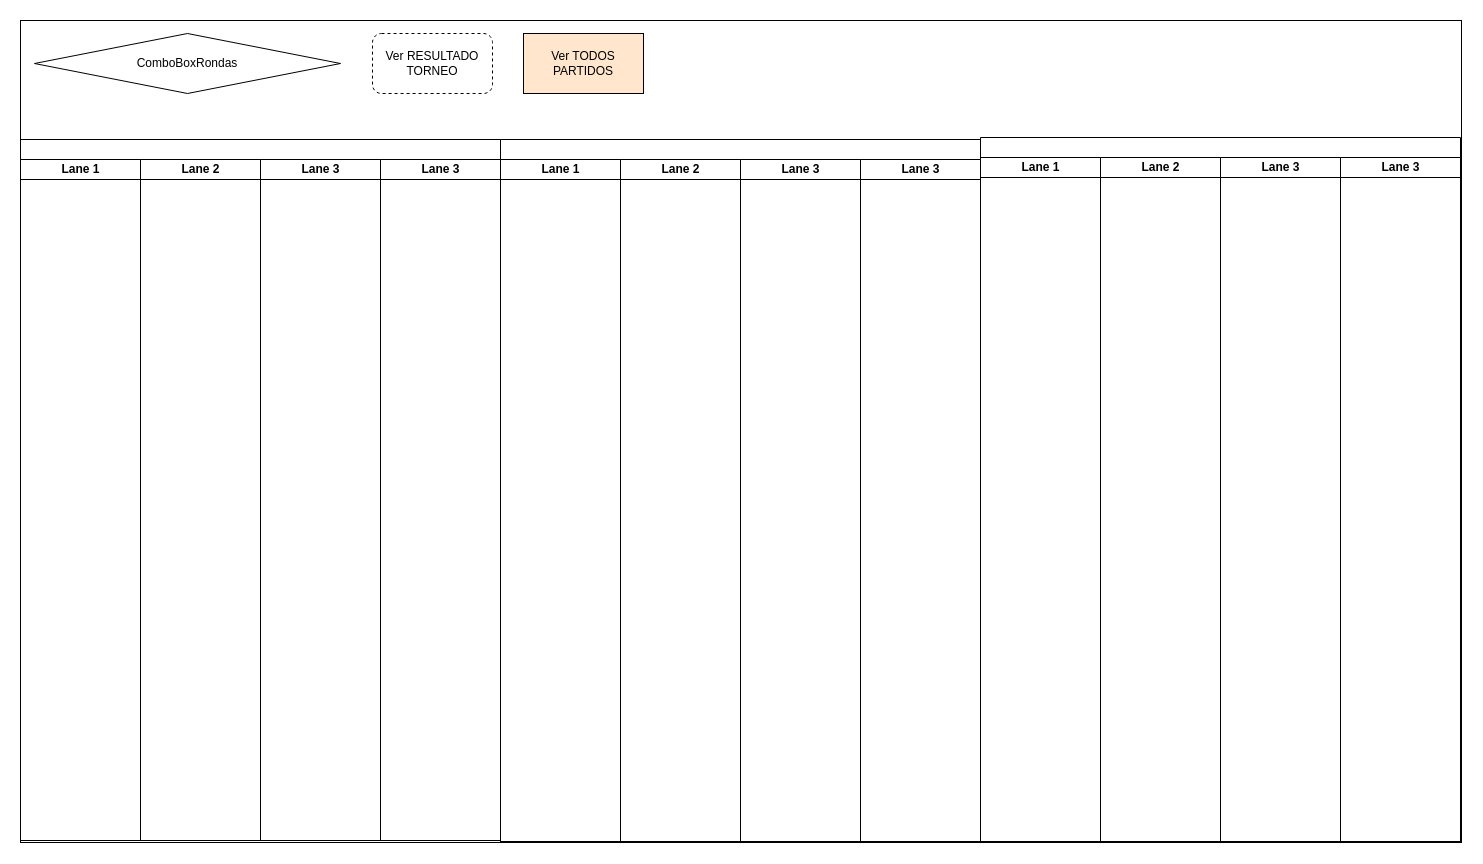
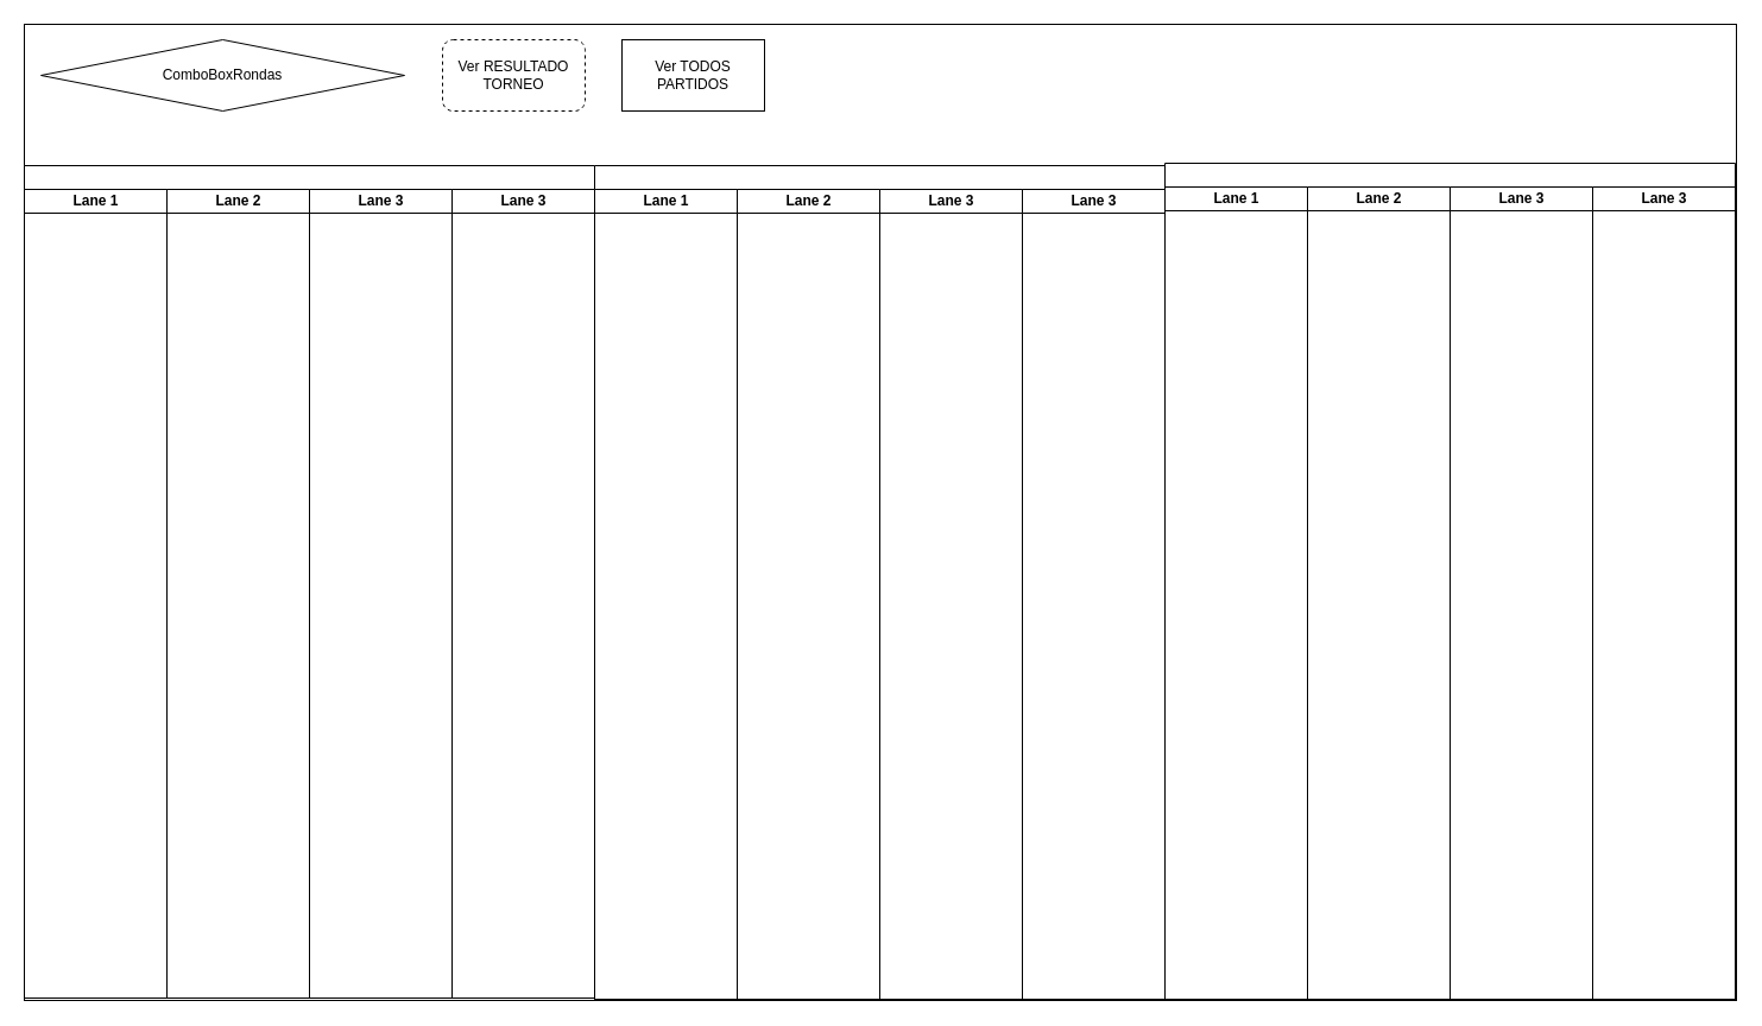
- <mxCell id="3" value="Ver TODOS PARTIDOS" style="rounded=0;whiteSpace=wrap;html=1;fillColor=#ffe6cc;" parent="1" vertex="1"><mxGeometry x="523" y="33" width="120" height="60" as="geometry" /></mxCell>
+ <mxCell id="3" value="Ver TODOS PARTIDOS" style="rounded=0;whiteSpace=wrap;html=1;" parent="1" vertex="1"><mxGeometry x="523" y="33" width="120" height="60" as="geometry" /></mxCell>
